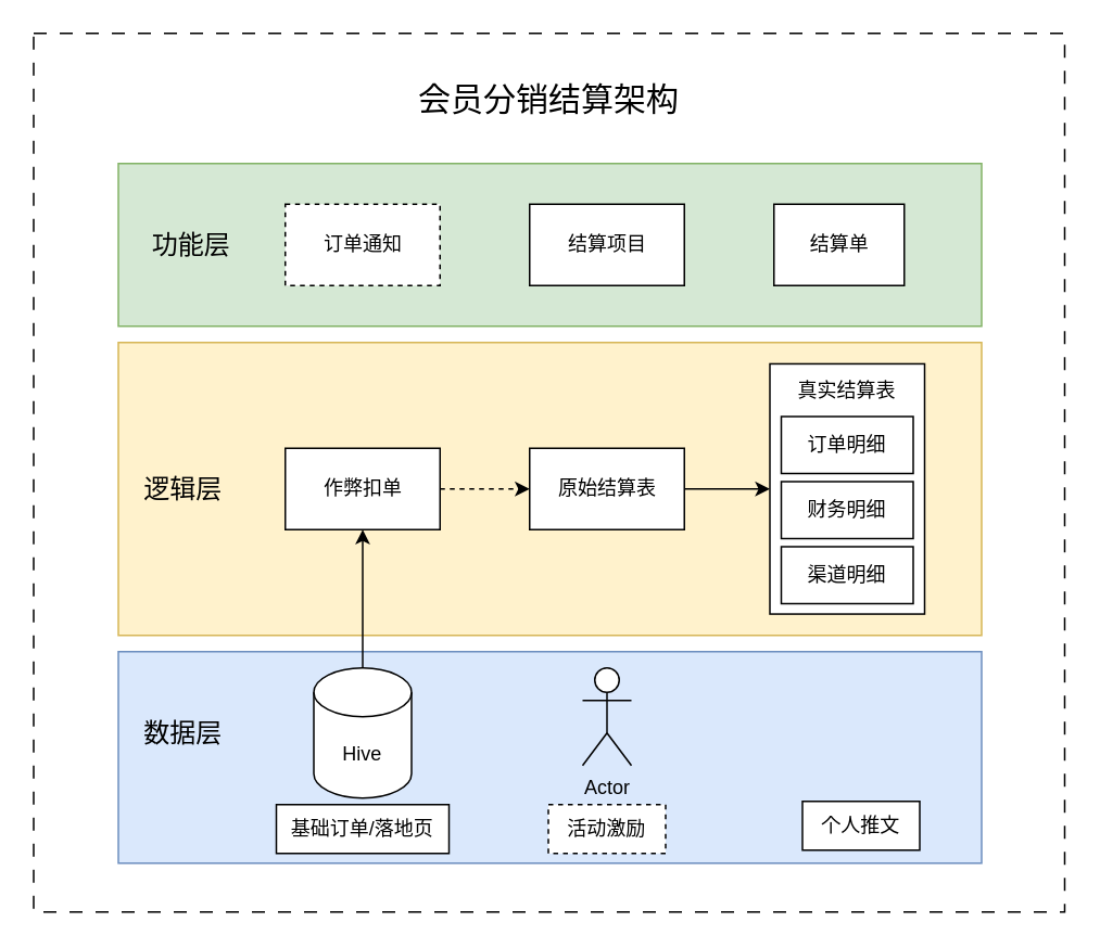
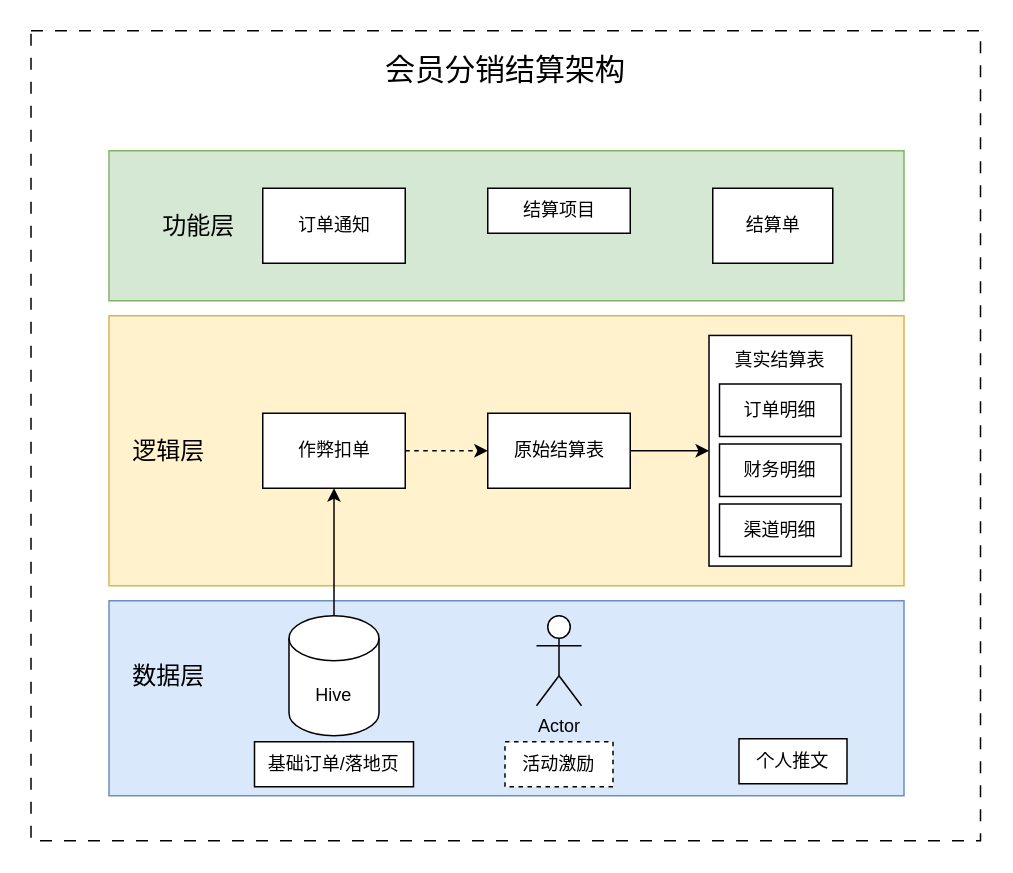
- <mxCell id="27" value="&lt;font style=&quot;font-size: 20px;&quot;&gt;会员分销结算架构&lt;/font&gt;" style="text;html=1;strokeColor=none;fillColor=none;align=center;verticalAlign=middle;whiteSpace=wrap;rounded=0;" vertex="1" parent="1"><mxGeometry x="236" y="40" width="201" height="40" as="geometry" /></mxCell>
+ <mxCell id="27" value="&lt;font style=&quot;font-size: 20px;&quot;&gt;会员分销结算架构&lt;/font&gt;" style="text;html=1;strokeColor=none;fillColor=none;align=center;verticalAlign=middle;whiteSpace=wrap;rounded=0;" vertex="1" parent="1"><mxGeometry x="236" y="25" width="201" height="40" as="geometry" /></mxCell>
- <mxCell id="10" value="&lt;font size=&quot;3&quot;&gt;功能层&lt;/font&gt;" style="text;html=1;align=center;verticalAlign=middle;whiteSpace=wrap;rounded=0;" vertex="1" parent="1"><mxGeometry x="82" y="135" width="70" height="30" as="geometry" /></mxCell>
+ <mxCell id="10" value="&lt;font size=&quot;3&quot;&gt;功能层&lt;/font&gt;" style="text;html=1;align=center;verticalAlign=middle;whiteSpace=wrap;rounded=0;" vertex="1" parent="1"><mxGeometry x="97" y="135" width="70" height="30" as="geometry" /></mxCell>
- <mxCell id="26" value="订单通知" style="rounded=0;whiteSpace=wrap;html=1;dashed=1;" vertex="1" parent="1"><mxGeometry x="174.5" y="125" width="95" height="50" as="geometry" /></mxCell>
+ <mxCell id="26" value="订单通知" style="rounded=0;whiteSpace=wrap;html=1;" vertex="1" parent="1"><mxGeometry x="174.5" y="125" width="95" height="50" as="geometry" /></mxCell>
- <mxCell id="22" value="结算项目" style="rounded=0;whiteSpace=wrap;html=1;" vertex="1" parent="1"><mxGeometry x="324.5" y="125" width="95" height="50" as="geometry" /></mxCell>
+ <mxCell id="22" value="结算项目" style="rounded=0;whiteSpace=wrap;html=1;" vertex="1" parent="1"><mxGeometry x="324.5" y="125" width="95" height="30" as="geometry" /></mxCell>
